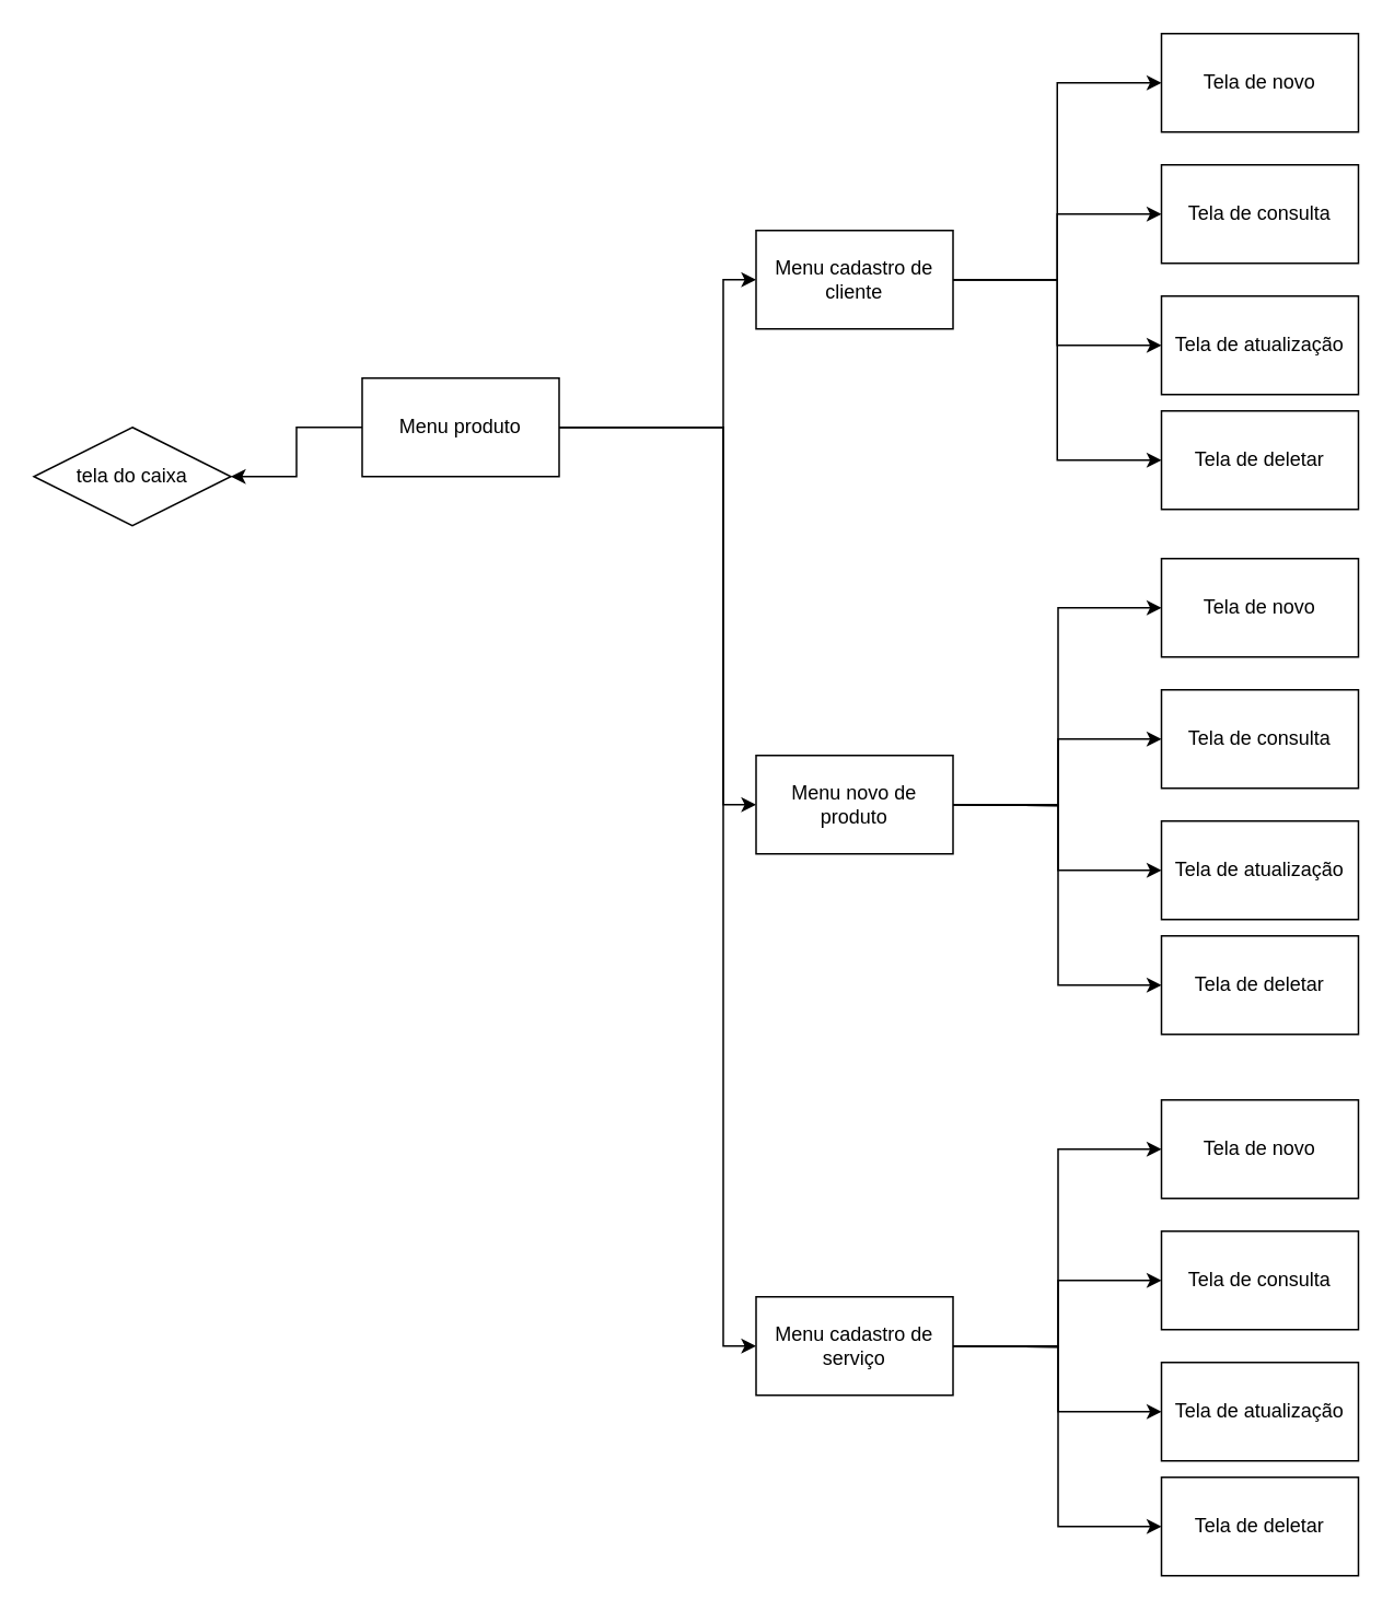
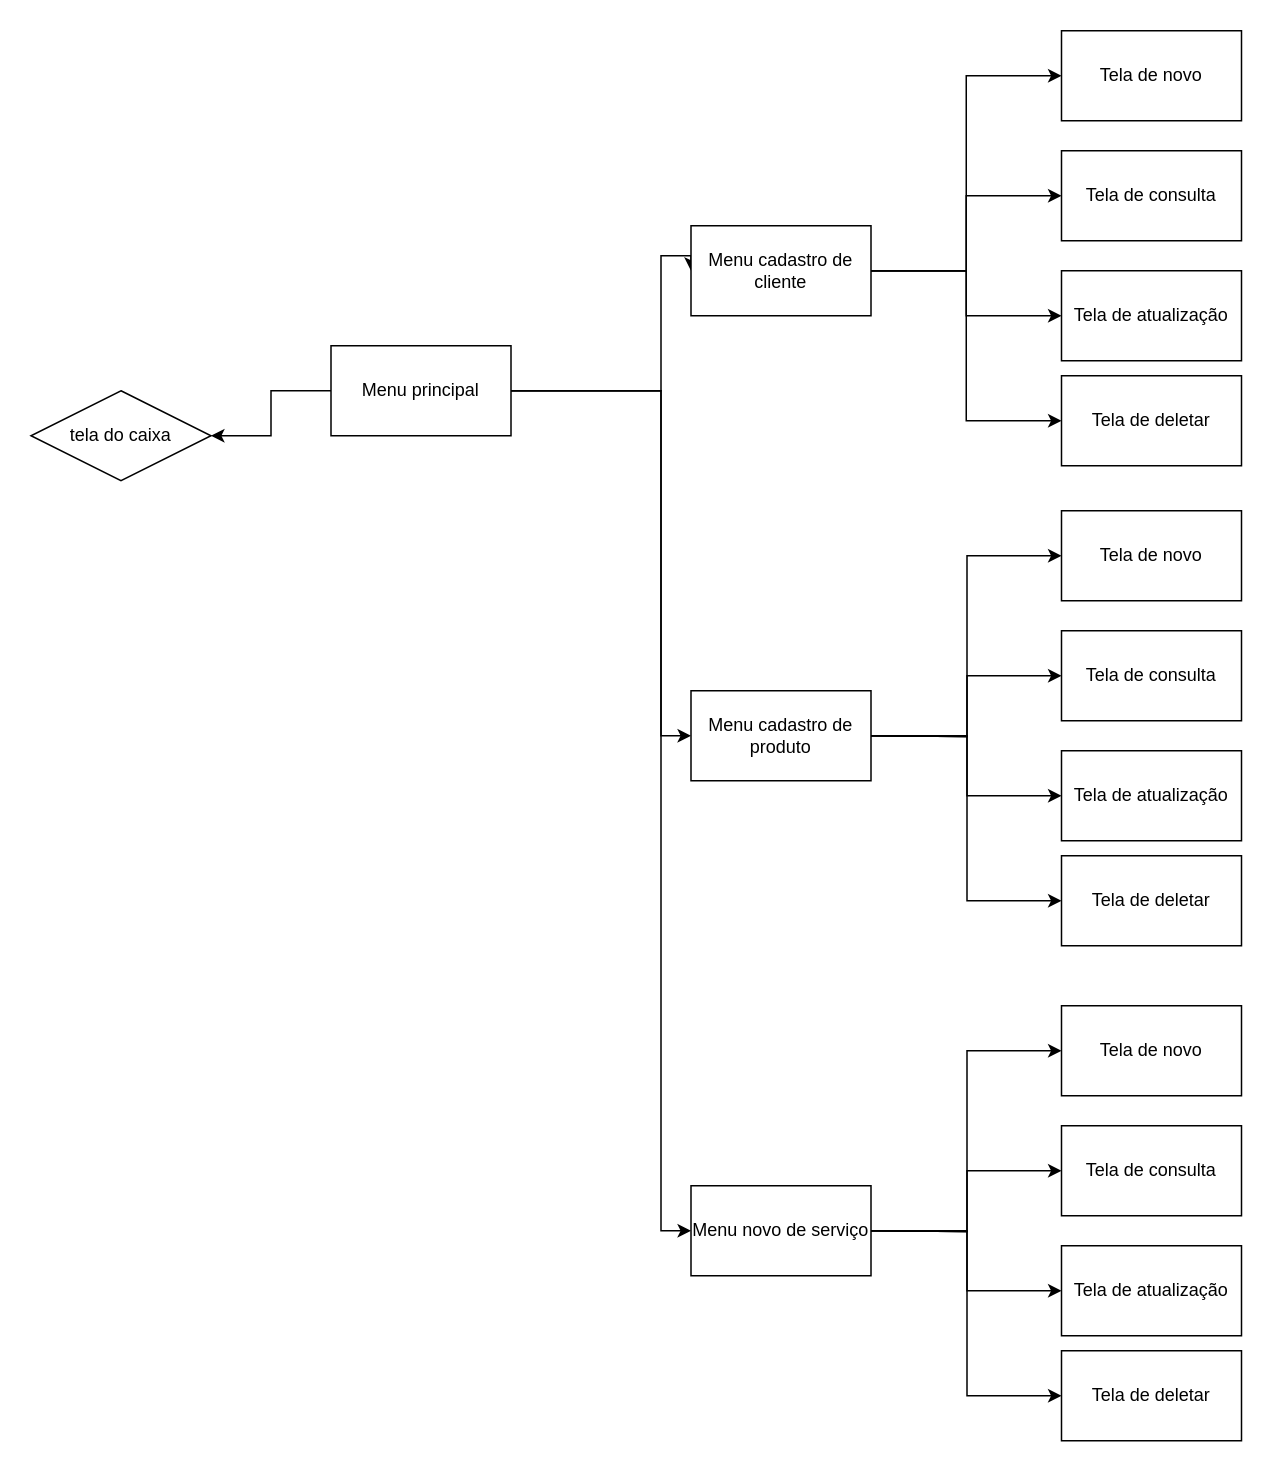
- <mxCell id="11" value="Menu cadastro de cliente" style="rounded=0;whiteSpace=wrap;html=1;" vertex="1" parent="1"><mxGeometry x="460" y="140" width="120" height="60" as="geometry" /></mxCell>
+ <mxCell id="11" value="Menu cadastro de cliente" style="rounded=0;whiteSpace=wrap;html=1;" vertex="1" parent="1"><mxGeometry x="460" y="150" width="120" height="60" as="geometry" /></mxCell>
- <mxCell id="6" value="Menu produto" style="rounded=0;whiteSpace=wrap;html=1;" vertex="1" parent="1"><mxGeometry x="220" y="230" width="120" height="60" as="geometry" /></mxCell>
+ <mxCell id="6" value="Menu principal" style="rounded=0;whiteSpace=wrap;html=1;" vertex="1" parent="1"><mxGeometry x="220" y="230" width="120" height="60" as="geometry" /></mxCell>
- <mxCell id="12" value="Menu novo de produto" style="rounded=0;whiteSpace=wrap;html=1;" vertex="1" parent="1"><mxGeometry x="460" y="460" width="120" height="60" as="geometry" /></mxCell>
+ <mxCell id="12" value="Menu cadastro de produto" style="rounded=0;whiteSpace=wrap;html=1;" vertex="1" parent="1"><mxGeometry x="460" y="460" width="120" height="60" as="geometry" /></mxCell>
- <mxCell id="13" value="Menu cadastro de serviço" style="rounded=0;whiteSpace=wrap;html=1;" vertex="1" parent="1"><mxGeometry x="460" y="790" width="120" height="60" as="geometry" /></mxCell>
+ <mxCell id="13" value="Menu novo de serviço" style="rounded=0;whiteSpace=wrap;html=1;" vertex="1" parent="1"><mxGeometry x="460" y="790" width="120" height="60" as="geometry" /></mxCell>
